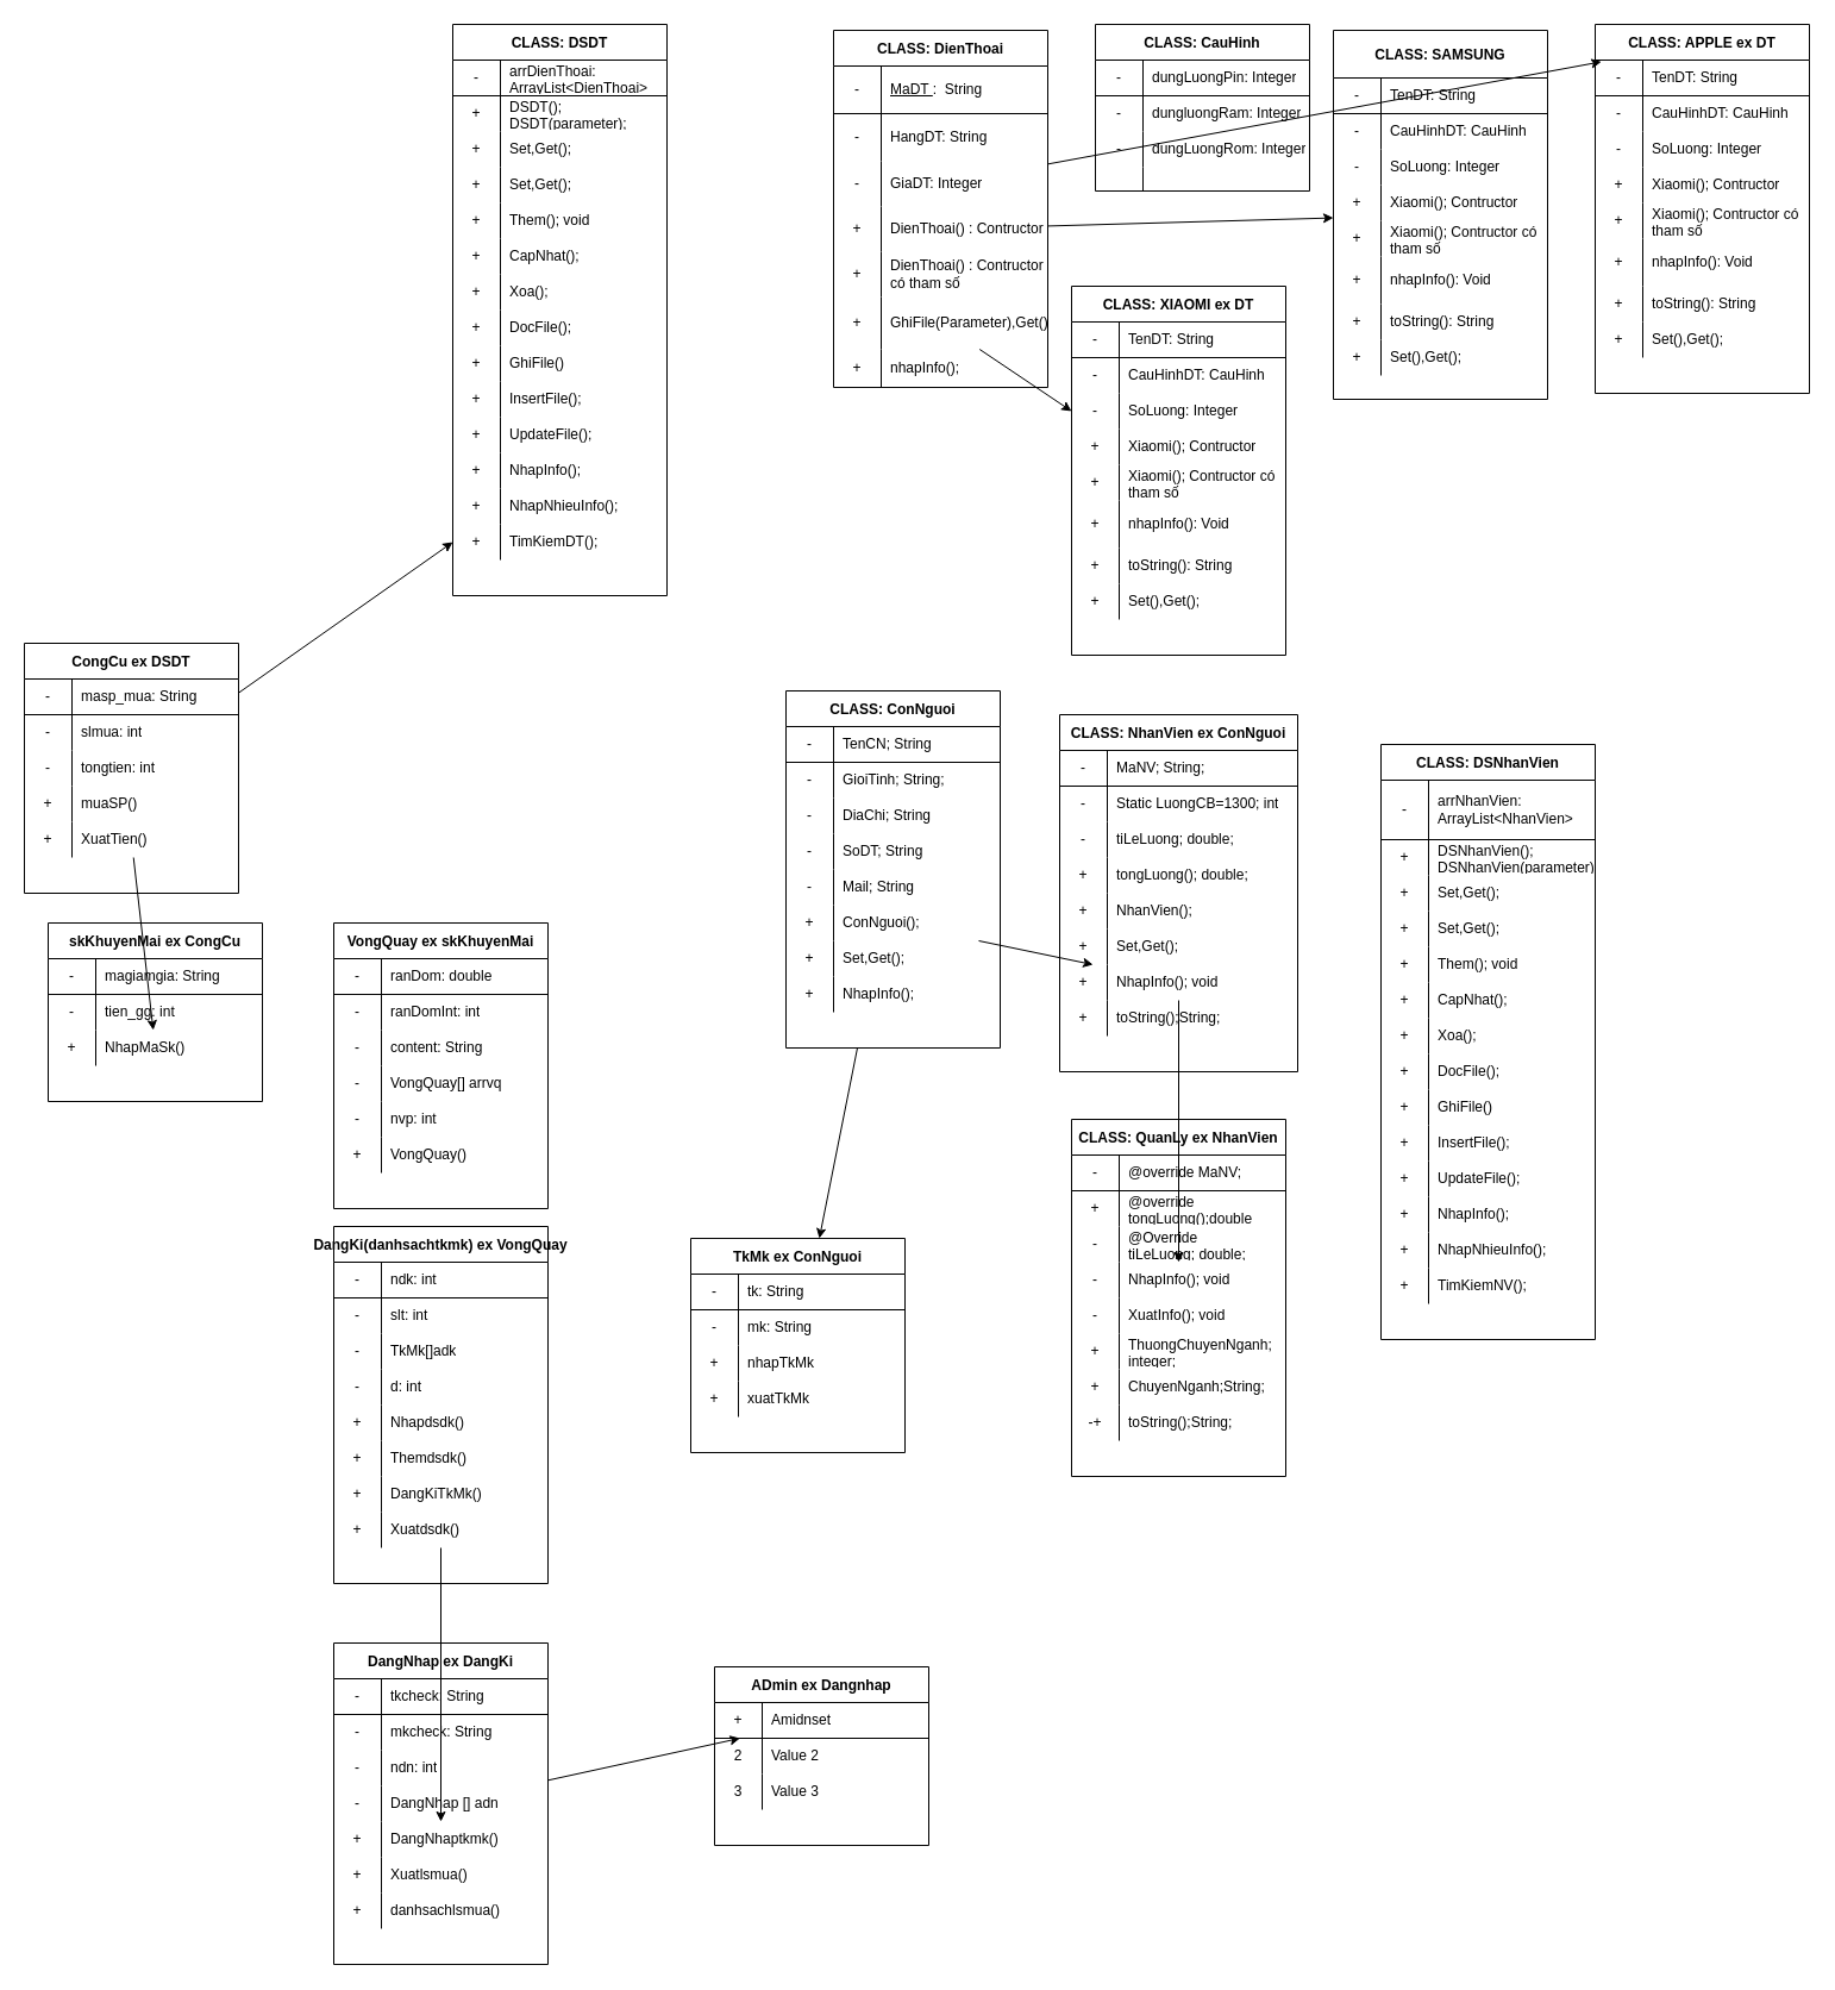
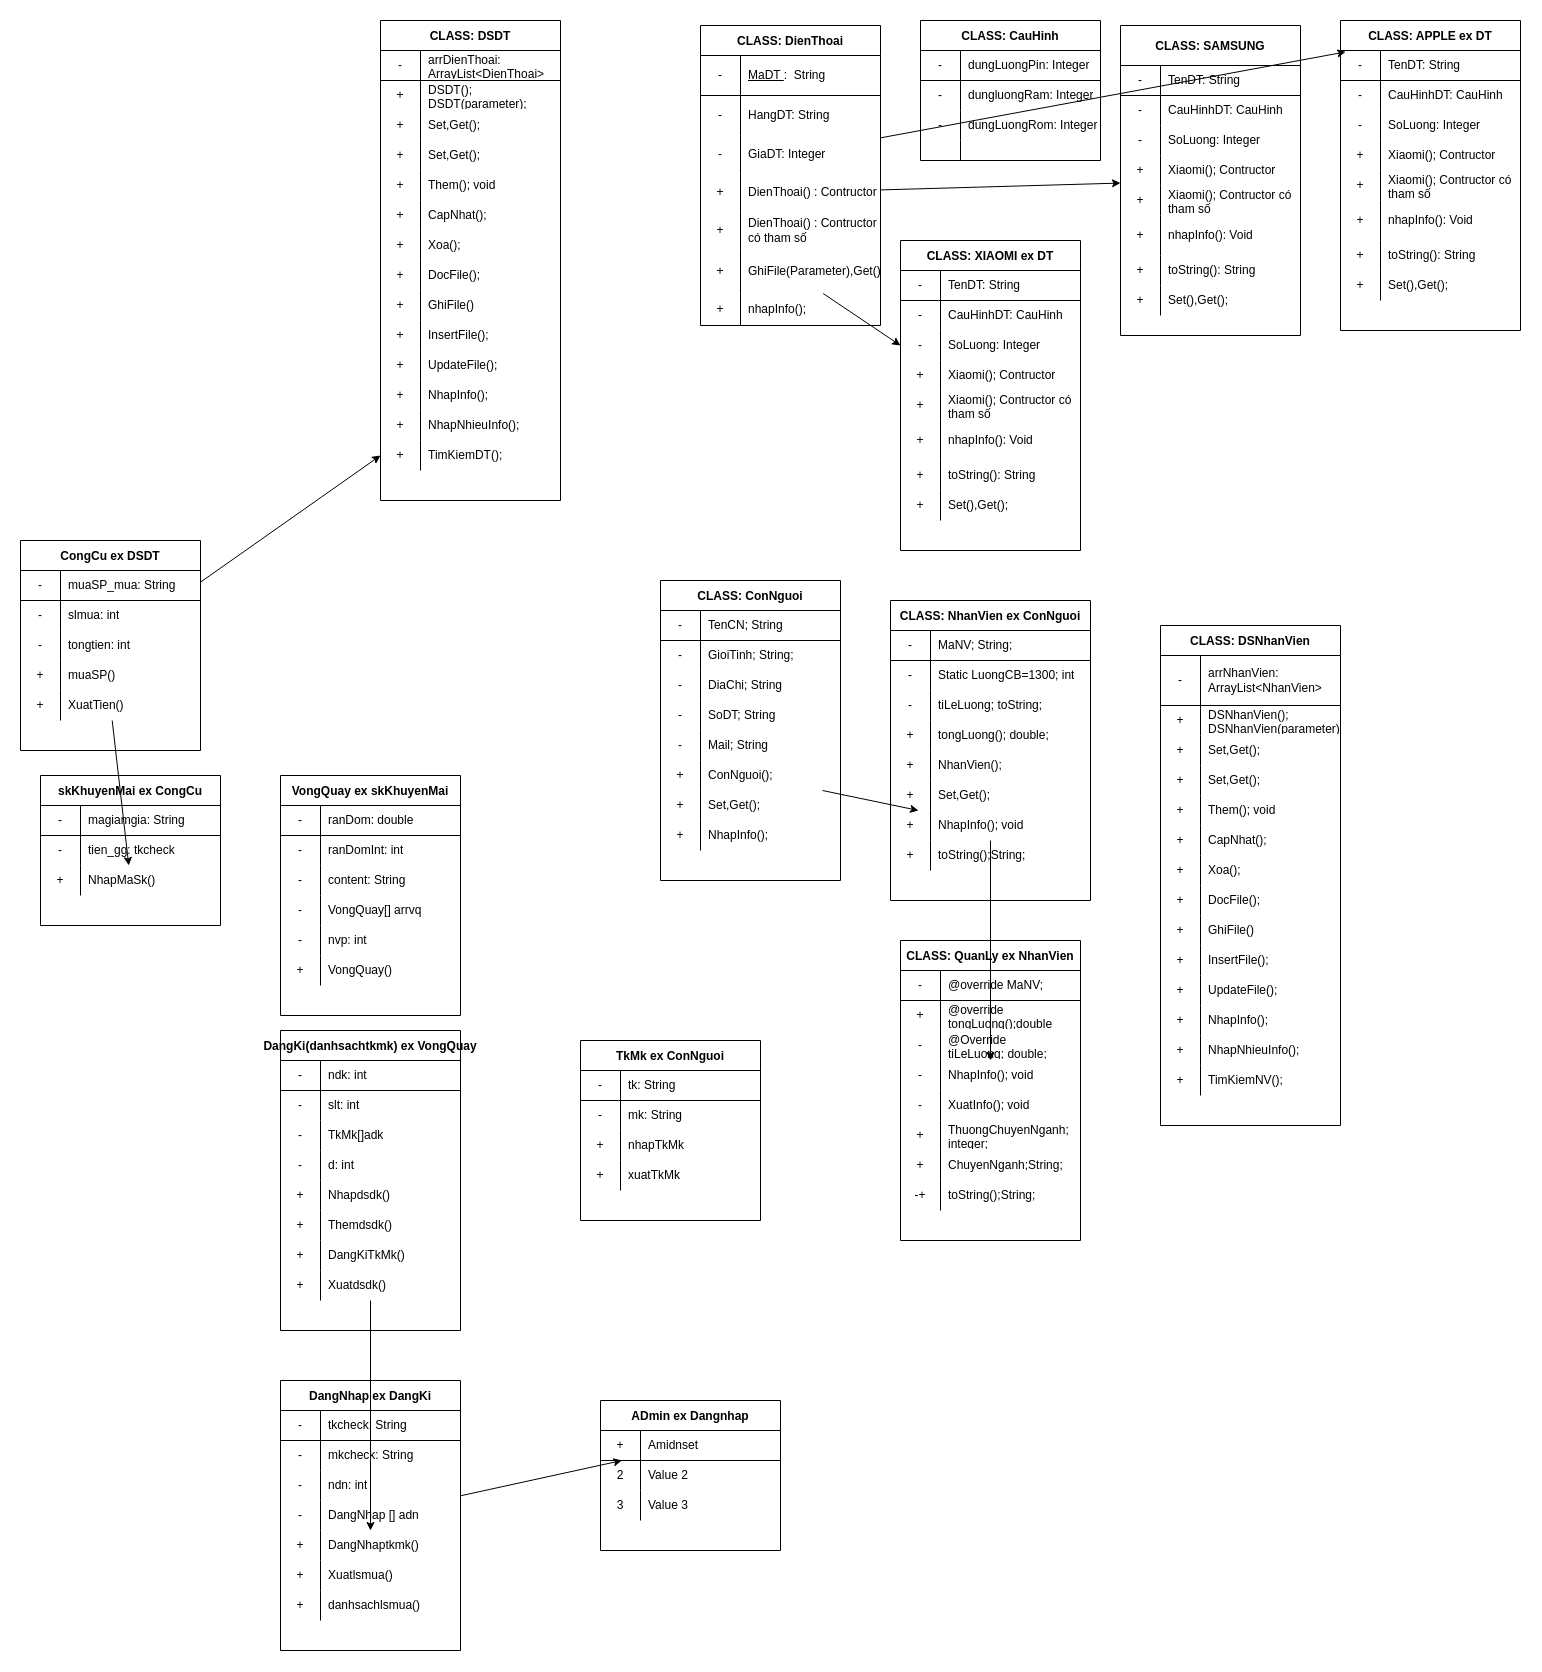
- <mxCell id="348" value="masp_mua: String" style="shape=partialRectangle;html=1;whiteSpace=wrap;connectable=0;fillColor=none;top=0;left=0;bottom=0;right=0;align=left;spacingLeft=6;overflow=hidden;pointerEvents=1;" vertex="1" parent="346"><mxGeometry x="40" width="140" height="30" as="geometry"><mxRectangle width="140" height="30" as="alternateBounds" /></mxGeometry></mxCell>
+ <mxCell id="348" value="muaSP_mua: String" style="shape=partialRectangle;html=1;whiteSpace=wrap;connectable=0;fillColor=none;top=0;left=0;bottom=0;right=0;align=left;spacingLeft=6;overflow=hidden;pointerEvents=1;" vertex="1" parent="346"><mxGeometry x="40" width="140" height="30" as="geometry"><mxRectangle width="140" height="30" as="alternateBounds" /></mxGeometry></mxCell>
- <mxCell id="192" value="tiLeLuong; double;" style="shape=partialRectangle;html=1;whiteSpace=wrap;connectable=0;fillColor=none;top=0;left=0;bottom=0;right=0;align=left;spacingLeft=6;overflow=hidden;pointerEvents=1;rounded=0;shadow=0;sketch=0;startSize=30;" vertex="1" parent="190"><mxGeometry x="40" width="160" height="30" as="geometry"><mxRectangle width="160" height="30" as="alternateBounds" /></mxGeometry></mxCell>
+ <mxCell id="192" value="tiLeLuong; toString;" style="shape=partialRectangle;html=1;whiteSpace=wrap;connectable=0;fillColor=none;top=0;left=0;bottom=0;right=0;align=left;spacingLeft=6;overflow=hidden;pointerEvents=1;rounded=0;shadow=0;sketch=0;startSize=30;" vertex="1" parent="190"><mxGeometry x="40" width="160" height="30" as="geometry"><mxRectangle width="160" height="30" as="alternateBounds" /></mxGeometry></mxCell>
- <mxCell id="341" value="tien_gg: int" style="shape=partialRectangle;html=1;whiteSpace=wrap;connectable=0;fillColor=none;top=0;left=0;bottom=0;right=0;align=left;spacingLeft=6;overflow=hidden;pointerEvents=1;" vertex="1" parent="339"><mxGeometry x="40" width="140" height="30" as="geometry"><mxRectangle width="140" height="30" as="alternateBounds" /></mxGeometry></mxCell>
+ <mxCell id="341" value="tien_gg: tkcheck" style="shape=partialRectangle;html=1;whiteSpace=wrap;connectable=0;fillColor=none;top=0;left=0;bottom=0;right=0;align=left;spacingLeft=6;overflow=hidden;pointerEvents=1;" vertex="1" parent="339"><mxGeometry x="40" width="140" height="30" as="geometry"><mxRectangle width="140" height="30" as="alternateBounds" /></mxGeometry></mxCell>
- <mxCell id="397" value="" style="endArrow=classic;html=1;rounded=0;" edge="1" parent="1" source="24" target="278"><mxGeometry width="50" height="50" relative="1" as="geometry"><mxPoint x="520" y="950" as="sourcePoint" /><mxPoint x="570" y="900" as="targetPoint" /></mxGeometry></mxCell>
